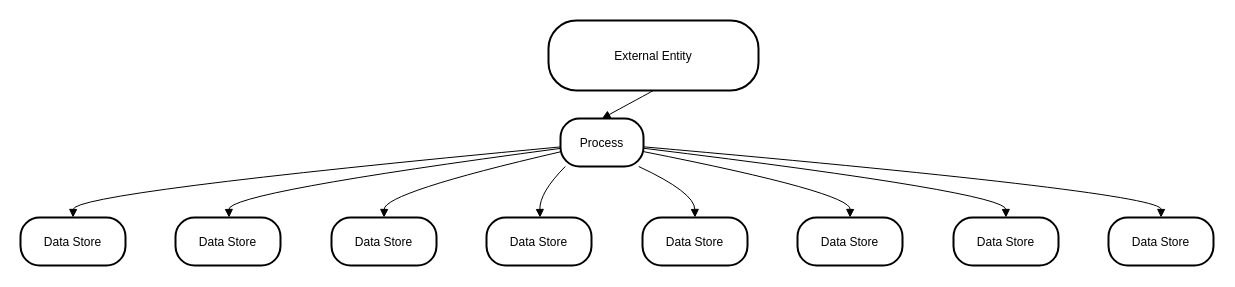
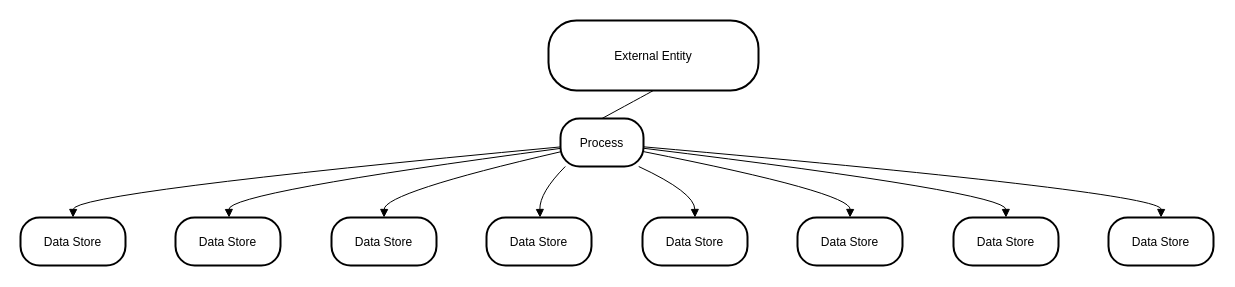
- <mxCell id="12" value="" style="curved=1;startArrow=none;endArrow=block;exitX=0.5;exitY=1.01;entryX=0.5;entryY=0.01;" edge="1" parent="1" source="2" target="3"><mxGeometry relative="1" as="geometry"><Array as="points" /></mxGeometry></mxCell>
+ <mxCell id="12" value="" style="curved=1;startArrow=none;endArrow=none;exitX=0.5;exitY=1.01;entryX=0.5;entryY=0.01;" edge="1" parent="1" source="2" target="3"><mxGeometry relative="1" as="geometry"><Array as="points" /></mxGeometry></mxCell>
